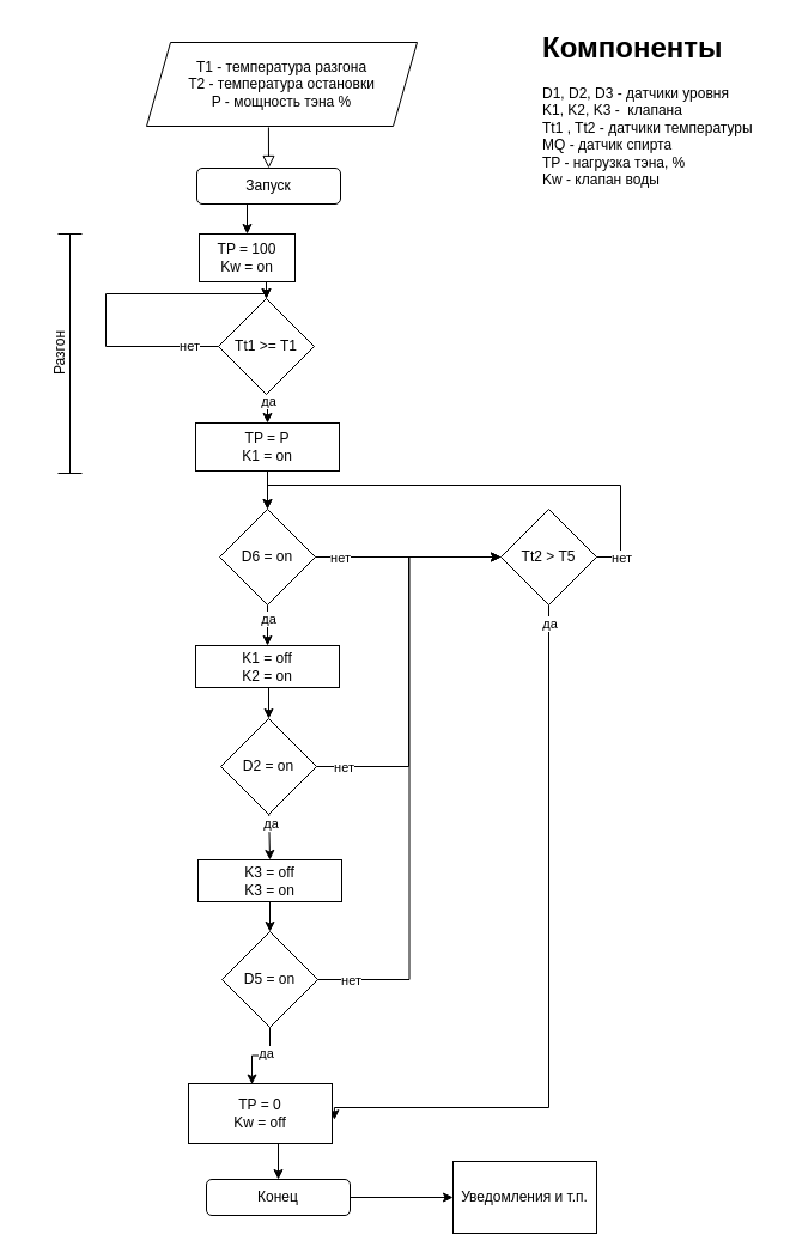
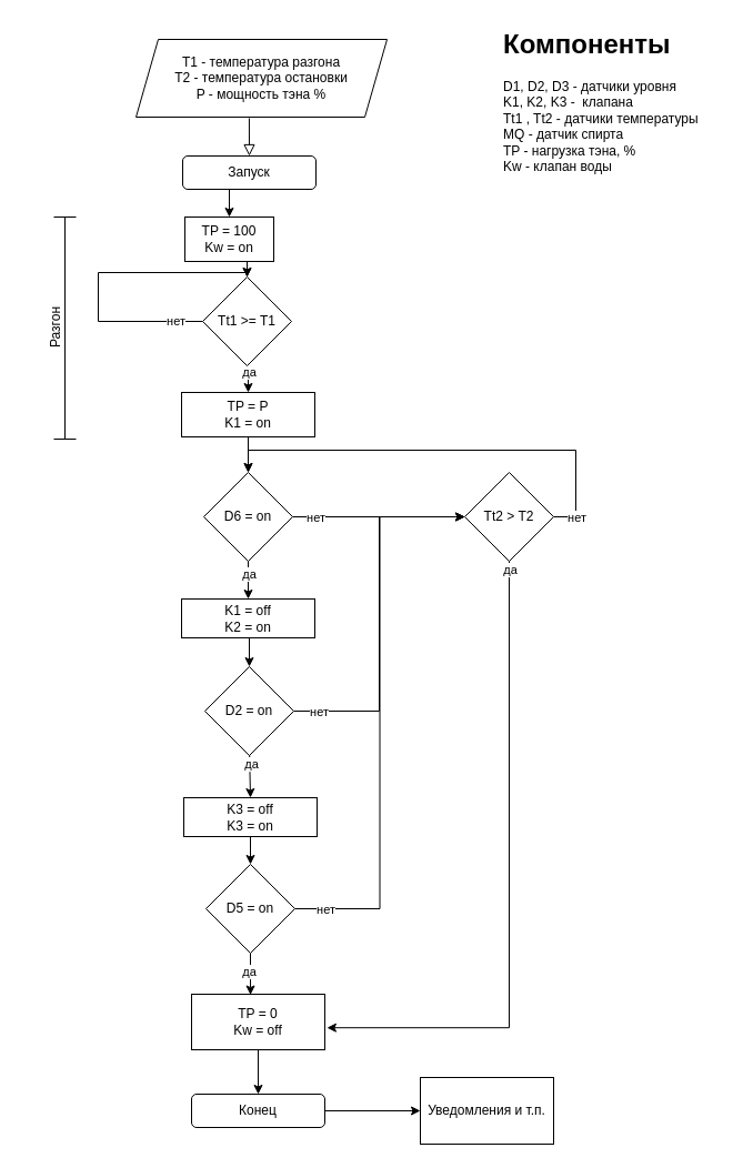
- <mxCell id="24" value="Tt2 &amp;gt; T5" style="rhombus;whiteSpace=wrap;html=1;" vertex="1" parent="1"><mxGeometry x="418" y="425" width="80" height="80" as="geometry" /></mxCell>
+ <mxCell id="24" value="Tt2 &amp;gt; T2" style="rhombus;whiteSpace=wrap;html=1;" vertex="1" parent="1"><mxGeometry x="418" y="425" width="80" height="80" as="geometry" /></mxCell>
- <mxCell id="26" value="TP = 0&lt;br&gt;Kw = off" style="rounded=0;whiteSpace=wrap;html=1;" vertex="1" parent="1"><mxGeometry x="157" y="905" width="120" height="50" as="geometry" /></mxCell>
+ <mxCell id="26" value="TP = 0&lt;br&gt;Kw = off" style="rounded=0;whiteSpace=wrap;html=1;" vertex="1" parent="1"><mxGeometry x="172" y="895" width="120" height="50" as="geometry" /></mxCell>
